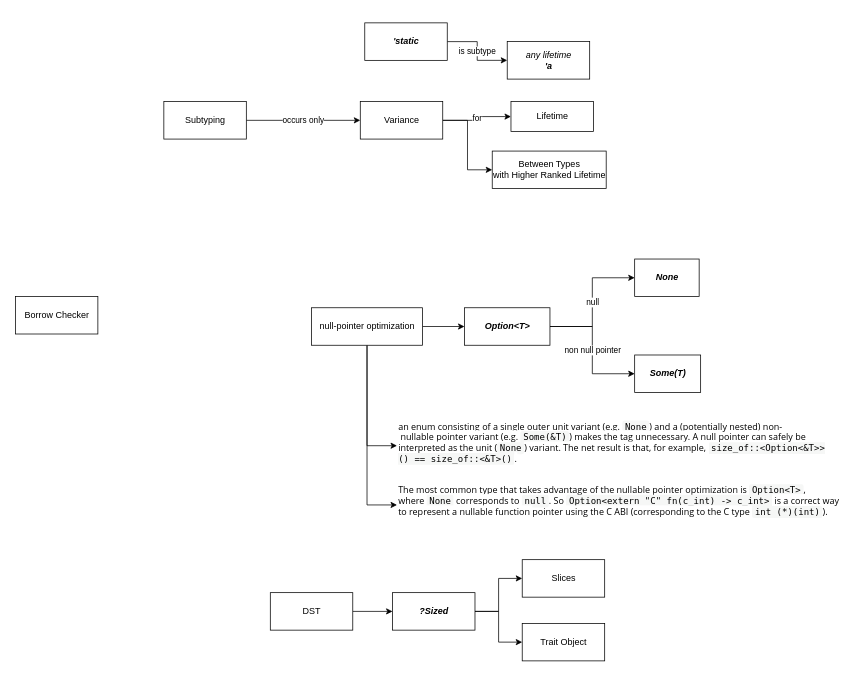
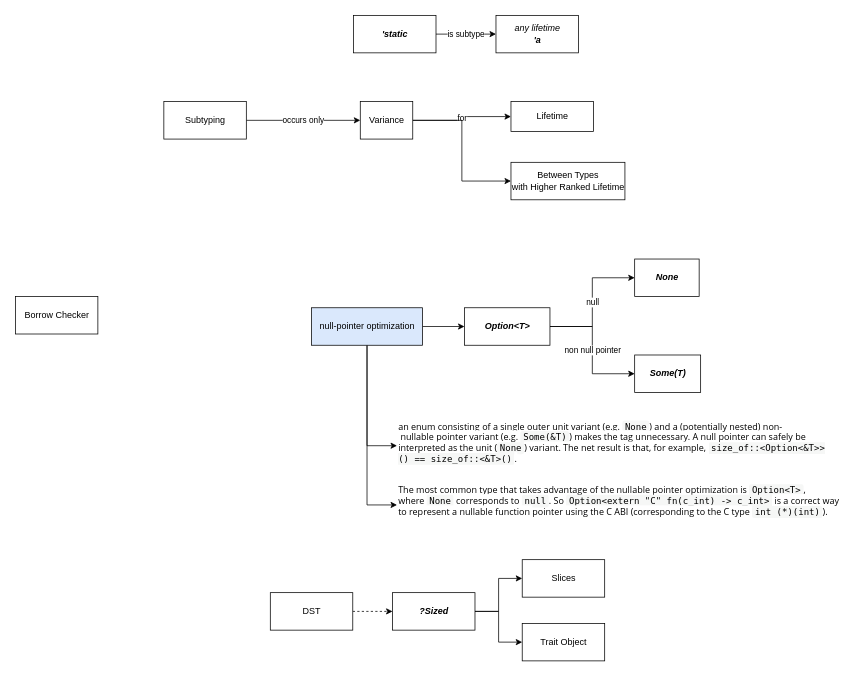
- <mxCell id="11" value="&lt;i&gt;&lt;b&gt;'static&lt;/b&gt;&lt;/i&gt;" style="html=1;" parent="1" vertex="1"><mxGeometry x="486" y="30" width="110" height="50" as="geometry" /></mxCell>
+ <mxCell id="11" value="&lt;i&gt;&lt;b&gt;'static&lt;/b&gt;&lt;/i&gt;" style="html=1;" parent="1" vertex="1"><mxGeometry x="471" y="20" width="110" height="50" as="geometry" /></mxCell>
- <mxCell id="12" value="&lt;i&gt;any lifetime &lt;br&gt;&lt;b&gt;'a&lt;/b&gt;&lt;/i&gt;" style="html=1;" parent="1" vertex="1"><mxGeometry x="676" y="55" width="110" height="50" as="geometry" /></mxCell>
+ <mxCell id="12" value="&lt;i&gt;any lifetime &lt;br&gt;&lt;b&gt;'a&lt;/b&gt;&lt;/i&gt;" style="html=1;" parent="1" vertex="1"><mxGeometry x="661" y="20" width="110" height="50" as="geometry" /></mxCell>
- <mxCell id="5" value="Variance" style="html=1;" parent="1" vertex="1"><mxGeometry x="480" y="135" width="110" height="50" as="geometry" /></mxCell>
+ <mxCell id="5" value="Variance" style="html=1;" parent="1" vertex="1"><mxGeometry x="480" y="135" width="70" height="50" as="geometry" /></mxCell>
- <mxCell id="9" value="Between Types &lt;br&gt;with Higher Ranked Lifetime" style="html=1;" parent="1" vertex="1"><mxGeometry x="656" y="201" width="152" height="50" as="geometry" /></mxCell>
+ <mxCell id="9" value="Between Types &lt;br&gt;with Higher Ranked Lifetime" style="html=1;" parent="1" vertex="1"><mxGeometry x="681" y="216" width="152" height="50" as="geometry" /></mxCell>
- <mxCell id="16" value="null-pointer optimization" style="html=1;" parent="1" vertex="1"><mxGeometry x="415" y="410" width="148" height="50" as="geometry" /></mxCell>
+ <mxCell id="16" value="null-pointer optimization" style="html=1;fillColor=#dae8fc;" parent="1" vertex="1"><mxGeometry x="415" y="410" width="148" height="50" as="geometry" /></mxCell>
- <mxCell id="24" value="" style="edgeStyle=orthogonalEdgeStyle;rounded=0;orthogonalLoop=1;jettySize=auto;html=1;fontSize=12;" parent="1" source="25" target="28" edge="1"><mxGeometry relative="1" as="geometry" /></mxCell>
+ <mxCell id="24" value="" style="edgeStyle=orthogonalEdgeStyle;rounded=0;orthogonalLoop=1;jettySize=auto;html=1;fontSize=12;dashed=1;" parent="1" source="25" target="28" edge="1"><mxGeometry relative="1" as="geometry" /></mxCell>
